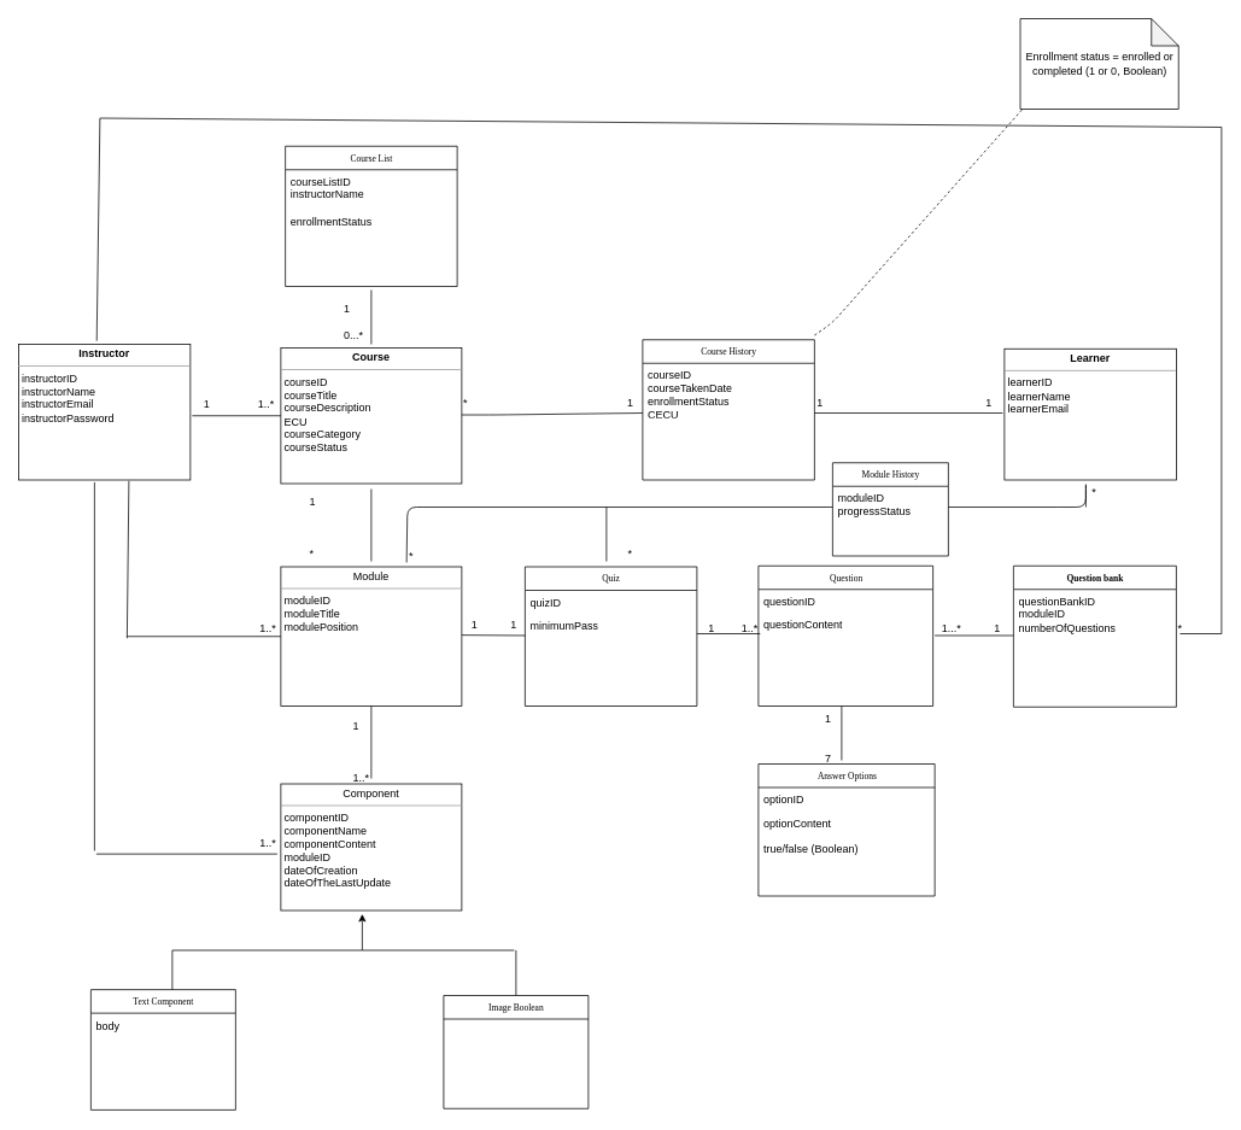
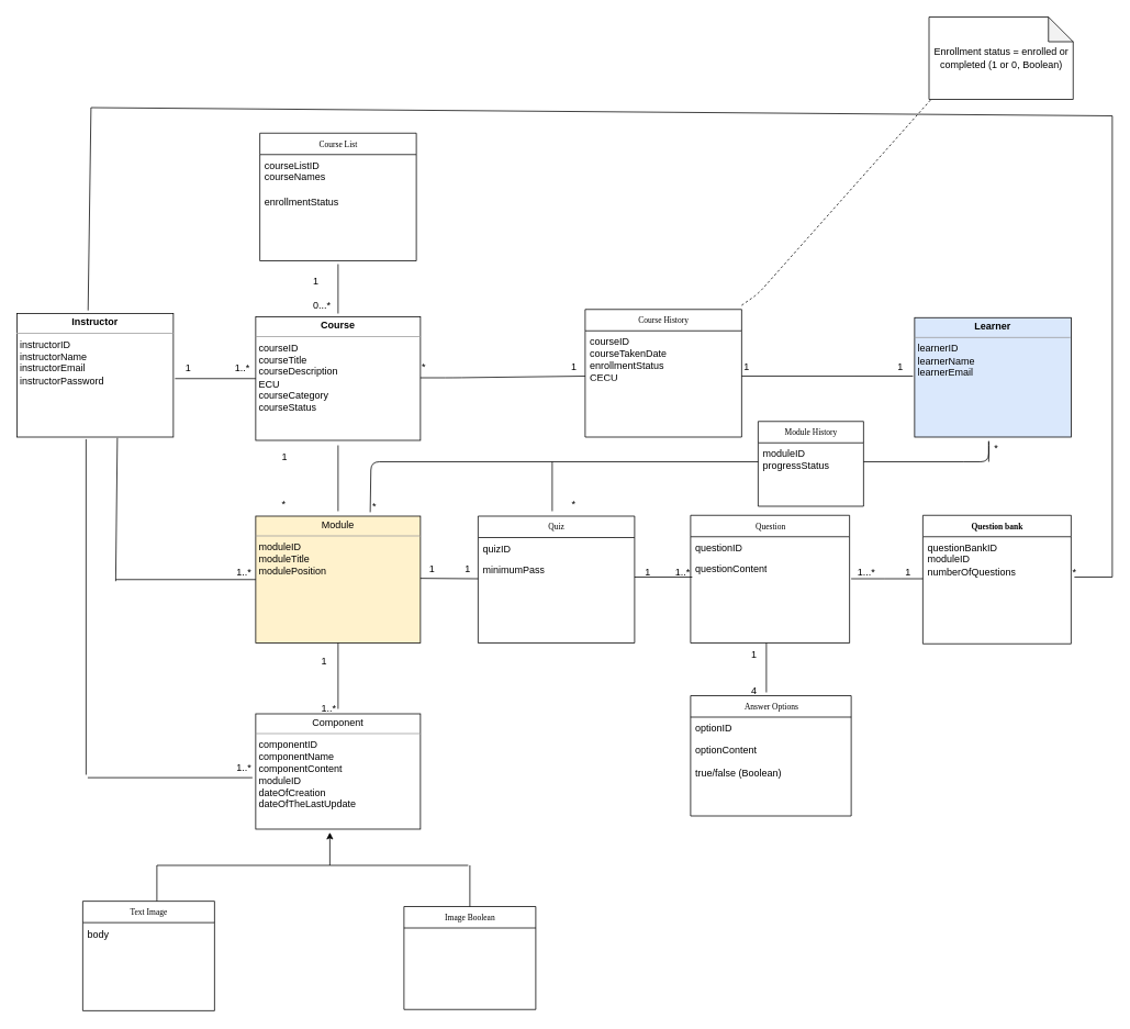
- <mxCell id="23" value="courseListID&lt;br&gt;instructorName&lt;br&gt;&lt;br&gt;" style="text;html=1;strokeColor=none;fillColor=none;align=left;verticalAlign=top;spacingLeft=4;spacingRight=4;whiteSpace=wrap;overflow=hidden;rotatable=0;points=[[0,0.5],[1,0.5]];portConstraint=eastwest;" parent="22" vertex="1"><mxGeometry y="26" width="190" height="44" as="geometry" /></mxCell>
+ <mxCell id="23" value="courseListID&lt;br&gt;courseNames&lt;br&gt;&lt;br&gt;" style="text;html=1;strokeColor=none;fillColor=none;align=left;verticalAlign=top;spacingLeft=4;spacingRight=4;whiteSpace=wrap;overflow=hidden;rotatable=0;points=[[0,0.5],[1,0.5]];portConstraint=eastwest;" parent="22" vertex="1"><mxGeometry y="26" width="190" height="44" as="geometry" /></mxCell>
- <mxCell id="13" value="&lt;p style=&quot;margin: 0px ; margin-top: 4px ; text-align: center&quot;&gt;&lt;b&gt;Learner&lt;/b&gt;&lt;/p&gt;&lt;hr size=&quot;1&quot;&gt;&lt;p style=&quot;margin: 0px ; margin-left: 4px&quot;&gt;learnerID&lt;/p&gt;&lt;p style=&quot;margin: 0px ; margin-left: 4px&quot;&gt;learnerName&lt;/p&gt;&lt;p style=&quot;margin: 0px ; margin-left: 4px&quot;&gt;learnerEmail&lt;/p&gt;&lt;p style=&quot;margin: 0px ; margin-left: 4px&quot;&gt;&lt;br&gt;&lt;/p&gt;" style="verticalAlign=top;align=left;overflow=fill;fontSize=12;fontFamily=Helvetica;html=1;rounded=0;shadow=0;comic=0;labelBackgroundColor=none;strokeColor=#000000;strokeWidth=1;fillColor=#ffffff;" parent="1" vertex="1"><mxGeometry x="1110" y="385" width="190" height="145" as="geometry" /></mxCell>
+ <mxCell id="13" value="&lt;p style=&quot;margin: 0px ; margin-top: 4px ; text-align: center&quot;&gt;&lt;b&gt;Learner&lt;/b&gt;&lt;/p&gt;&lt;hr size=&quot;1&quot;&gt;&lt;p style=&quot;margin: 0px ; margin-left: 4px&quot;&gt;learnerID&lt;/p&gt;&lt;p style=&quot;margin: 0px ; margin-left: 4px&quot;&gt;learnerName&lt;/p&gt;&lt;p style=&quot;margin: 0px ; margin-left: 4px&quot;&gt;learnerEmail&lt;/p&gt;&lt;p style=&quot;margin: 0px ; margin-left: 4px&quot;&gt;&lt;br&gt;&lt;/p&gt;" style="verticalAlign=top;align=left;overflow=fill;fontSize=12;fontFamily=Helvetica;html=1;rounded=0;shadow=0;comic=0;labelBackgroundColor=none;strokeColor=#000000;strokeWidth=1;fillColor=#dae8fc;" parent="1" vertex="1"><mxGeometry x="1110" y="385" width="190" height="145" as="geometry" /></mxCell>
- <mxCell id="10" value="&lt;p style=&quot;margin: 0px ; margin-top: 4px ; text-align: center&quot;&gt;Module&lt;/p&gt;&lt;hr size=&quot;1&quot;&gt;&lt;p style=&quot;margin: 0px ; margin-left: 4px&quot;&gt;moduleID&lt;/p&gt;&lt;p style=&quot;margin: 0px ; margin-left: 4px&quot;&gt;moduleTitle&lt;/p&gt;&lt;p style=&quot;margin: 0px ; margin-left: 4px&quot;&gt;modulePosition&lt;/p&gt;&lt;p style=&quot;margin: 0px ; margin-left: 4px&quot;&gt;&lt;br&gt;&lt;/p&gt;" style="verticalAlign=top;align=left;overflow=fill;fontSize=12;fontFamily=Helvetica;html=1;rounded=0;shadow=0;comic=0;labelBackgroundColor=none;strokeColor=#000000;strokeWidth=1;fillColor=#ffffff;" parent="1" vertex="1"><mxGeometry x="310" y="626" width="200" height="154" as="geometry" /></mxCell>
+ <mxCell id="10" value="&lt;p style=&quot;margin: 0px ; margin-top: 4px ; text-align: center&quot;&gt;Module&lt;/p&gt;&lt;hr size=&quot;1&quot;&gt;&lt;p style=&quot;margin: 0px ; margin-left: 4px&quot;&gt;moduleID&lt;/p&gt;&lt;p style=&quot;margin: 0px ; margin-left: 4px&quot;&gt;moduleTitle&lt;/p&gt;&lt;p style=&quot;margin: 0px ; margin-left: 4px&quot;&gt;modulePosition&lt;/p&gt;&lt;p style=&quot;margin: 0px ; margin-left: 4px&quot;&gt;&lt;br&gt;&lt;/p&gt;" style="verticalAlign=top;align=left;overflow=fill;fontSize=12;fontFamily=Helvetica;html=1;rounded=0;shadow=0;comic=0;labelBackgroundColor=none;strokeColor=#000000;strokeWidth=1;fillColor=#fff2cc;" parent="1" vertex="1"><mxGeometry x="310" y="626" width="200" height="154" as="geometry" /></mxCell>
- <mxCell id="42" value="1&lt;br&gt;&lt;br&gt;&lt;br&gt;7&lt;br&gt;" style="text;html=1;resizable=0;points=[];autosize=1;align=left;verticalAlign=top;spacingTop=-4;" parent="1" vertex="1"><mxGeometry x="910" y="785" width="20" height="60" as="geometry" /></mxCell>
+ <mxCell id="42" value="1&lt;br&gt;&lt;br&gt;&lt;br&gt;4&lt;br&gt;" style="text;html=1;resizable=0;points=[];autosize=1;align=left;verticalAlign=top;spacingTop=-4;" parent="1" vertex="1"><mxGeometry x="910" y="785" width="20" height="60" as="geometry" /></mxCell>
- <mxCell id="19" value="Text Component" style="swimlane;html=1;fontStyle=0;childLayout=stackLayout;horizontal=1;startSize=26;fillColor=none;horizontalStack=0;resizeParent=1;resizeLast=0;collapsible=1;marginBottom=0;swimlaneFillColor=#ffffff;rounded=0;shadow=0;comic=0;labelBackgroundColor=none;strokeColor=#000000;strokeWidth=1;fontFamily=Verdana;fontSize=10;fontColor=#000000;align=center;" parent="1" vertex="1"><mxGeometry x="100" y="1093.5" width="160" height="133" as="geometry" /></mxCell>
+ <mxCell id="19" value="Text Image" style="swimlane;html=1;fontStyle=0;childLayout=stackLayout;horizontal=1;startSize=26;fillColor=none;horizontalStack=0;resizeParent=1;resizeLast=0;collapsible=1;marginBottom=0;swimlaneFillColor=#ffffff;rounded=0;shadow=0;comic=0;labelBackgroundColor=none;strokeColor=#000000;strokeWidth=1;fontFamily=Verdana;fontSize=10;fontColor=#000000;align=center;" parent="1" vertex="1"><mxGeometry x="100" y="1093.5" width="160" height="133" as="geometry" /></mxCell>
